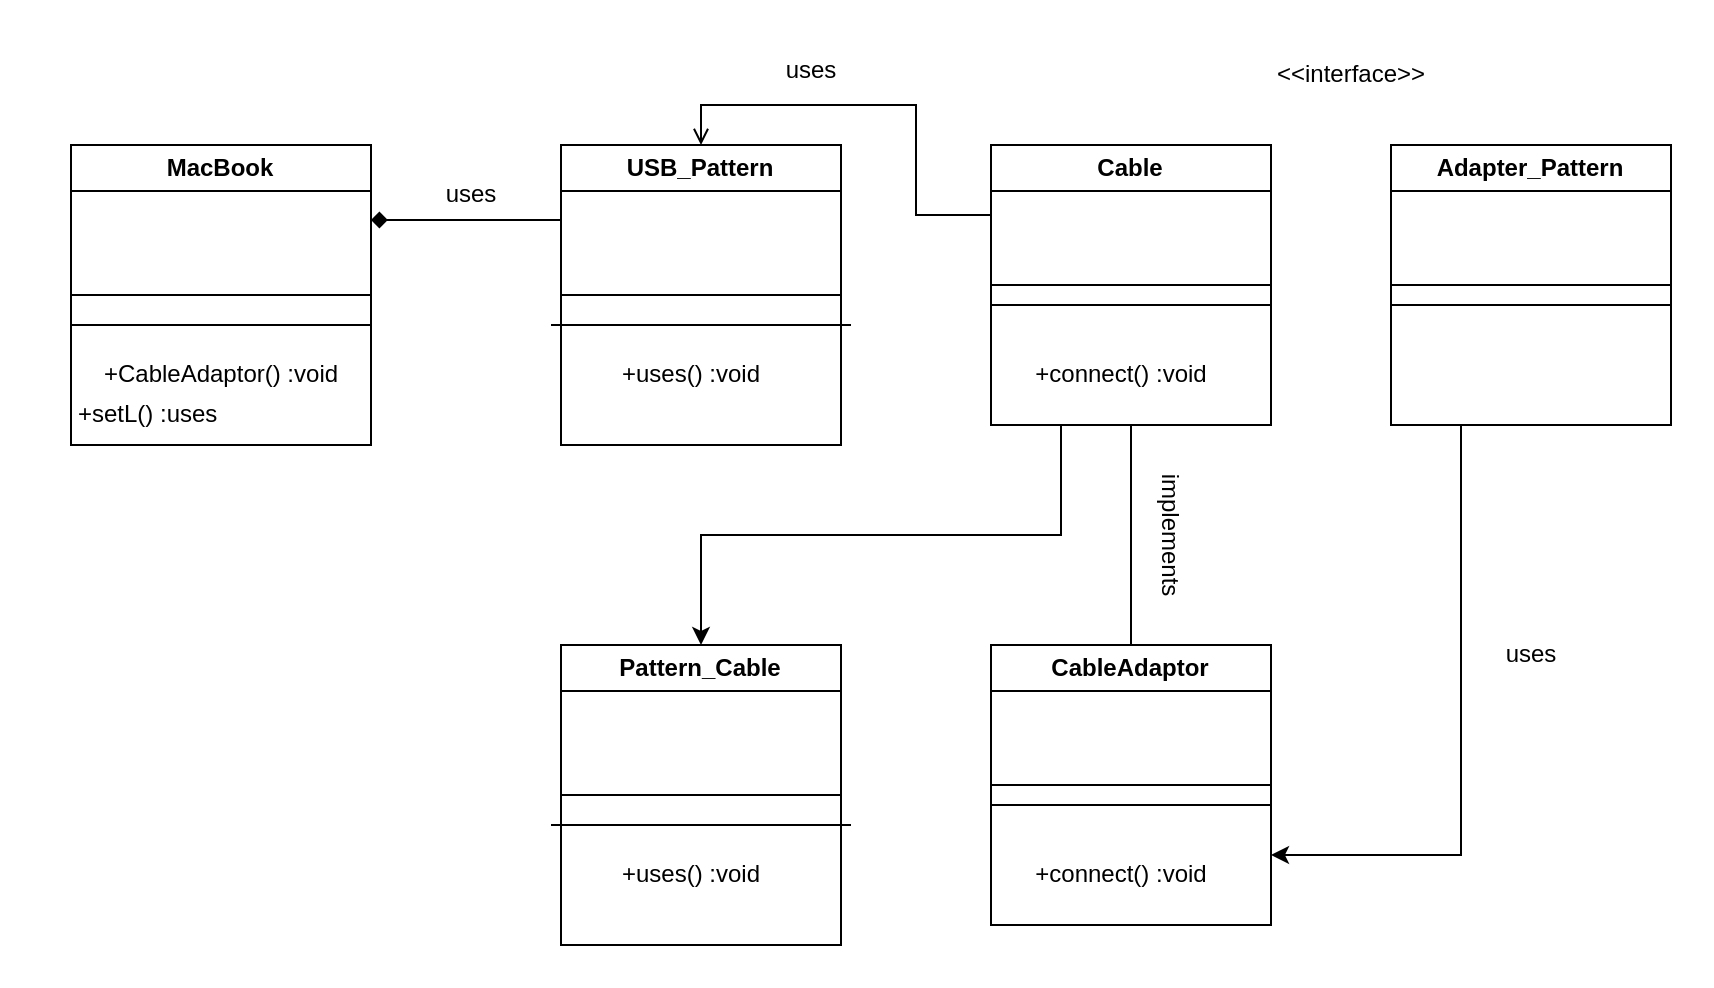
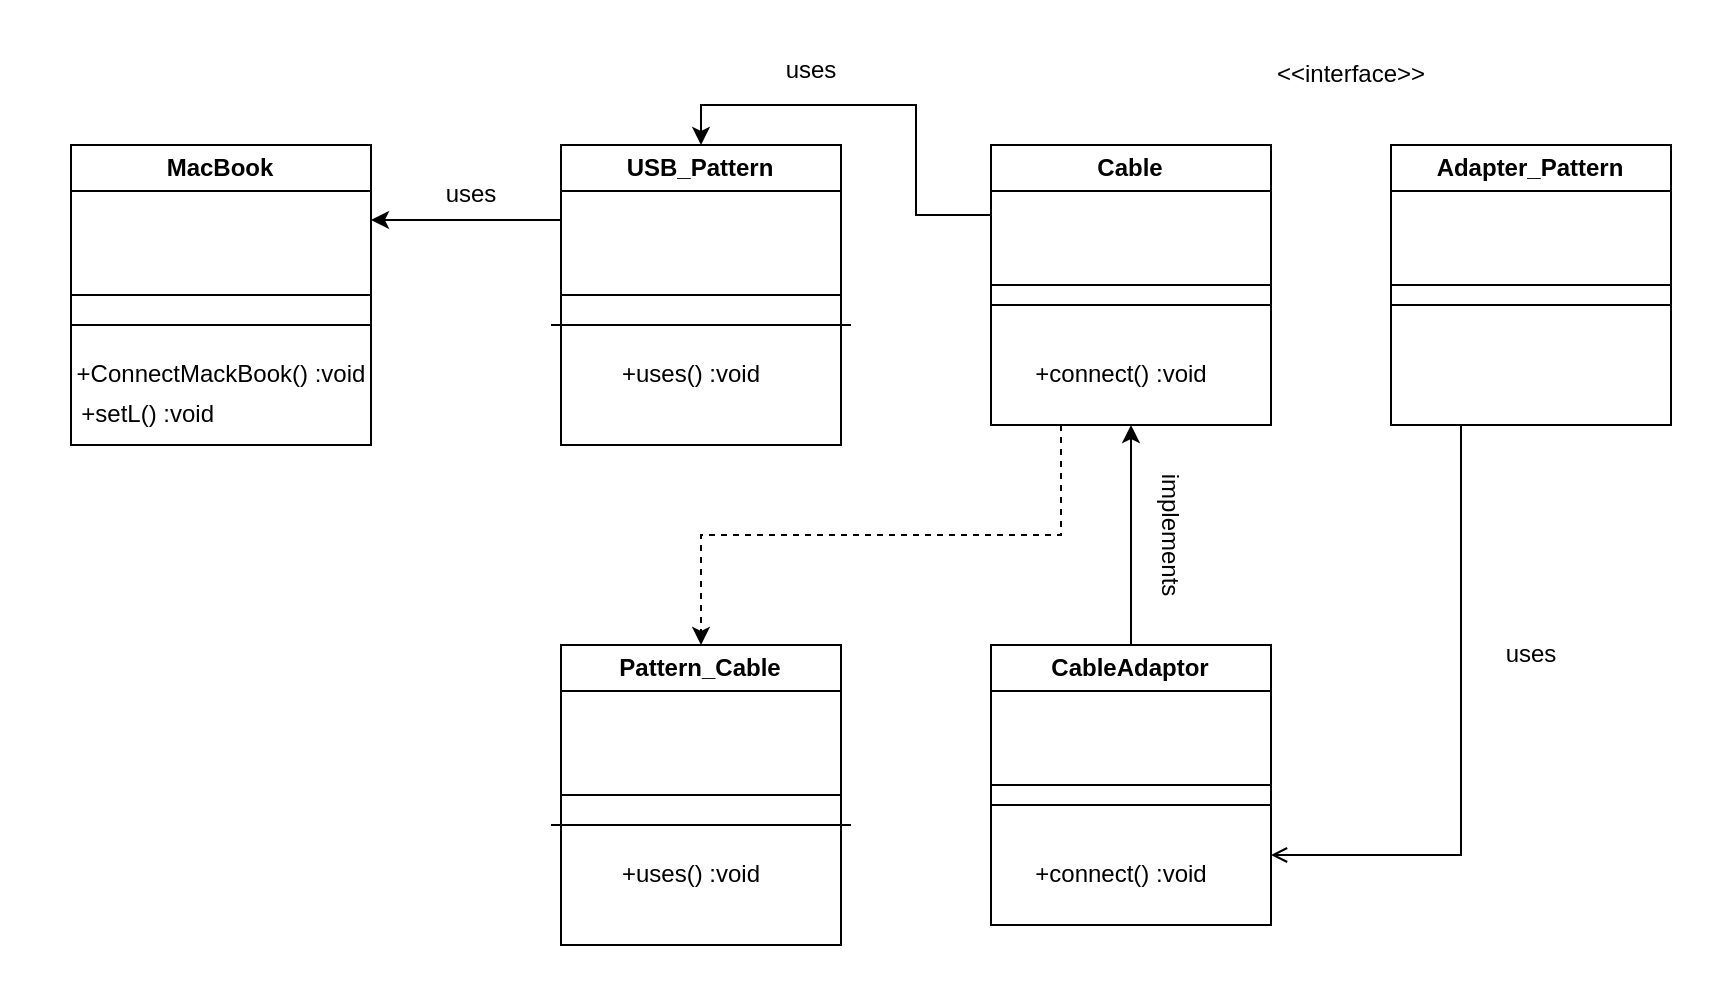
- <mxCell id="6" style="edgeStyle=orthogonalEdgeStyle;rounded=0;orthogonalLoop=1;jettySize=auto;html=1;exitX=0;exitY=0.25;exitDx=0;exitDy=0;entryX=0.5;entryY=0;entryDx=0;entryDy=0;endArrow=open;" edge="1" parent="1" source="8" target="21"><mxGeometry relative="1" as="geometry" /></mxCell>
+ <mxCell id="6" style="edgeStyle=orthogonalEdgeStyle;rounded=0;orthogonalLoop=1;jettySize=auto;html=1;exitX=0;exitY=0.25;exitDx=0;exitDy=0;entryX=0.5;entryY=0;entryDx=0;entryDy=0;" edge="1" parent="1" source="8" target="21"><mxGeometry relative="1" as="geometry" /></mxCell>
- <mxCell id="20" style="edgeStyle=orthogonalEdgeStyle;rounded=0;orthogonalLoop=1;jettySize=auto;html=1;exitX=0;exitY=0.25;exitDx=0;exitDy=0;entryX=1;entryY=0.25;entryDx=0;entryDy=0;endArrow=diamond;" edge="1" parent="1" source="21" target="24"><mxGeometry relative="1" as="geometry" /></mxCell>
+ <mxCell id="20" style="edgeStyle=orthogonalEdgeStyle;rounded=0;orthogonalLoop=1;jettySize=auto;html=1;exitX=0;exitY=0.25;exitDx=0;exitDy=0;entryX=1;entryY=0.25;entryDx=0;entryDy=0;" edge="1" parent="1" source="21" target="24"><mxGeometry relative="1" as="geometry" /></mxCell>
- <mxCell id="25" value="+CableAdaptor() :void" style="text;html=1;align=center;verticalAlign=middle;resizable=0;points=[];autosize=1;strokeColor=none;fillColor=none;" vertex="1" parent="24"><mxGeometry x="-10" y="100" width="170" height="30" as="geometry" /></mxCell>
+ <mxCell id="25" value="+ConnectMackBook() :void" style="text;html=1;align=center;verticalAlign=middle;resizable=0;points=[];autosize=1;strokeColor=none;fillColor=none;" vertex="1" parent="24"><mxGeometry x="-10" y="100" width="170" height="30" as="geometry" /></mxCell>
- <mxCell id="26" value="&amp;nbsp; +setL() :uses" style="text;html=1;align=center;verticalAlign=middle;resizable=0;points=[];autosize=1;strokeColor=none;fillColor=none;" vertex="1" parent="24"><mxGeometry x="-15" y="120" width="100" height="30" as="geometry" /></mxCell>
+ <mxCell id="26" value="&amp;nbsp; +setL() :void" style="text;html=1;align=center;verticalAlign=middle;resizable=0;points=[];autosize=1;strokeColor=none;fillColor=none;" vertex="1" parent="24"><mxGeometry x="-15" y="120" width="100" height="30" as="geometry" /></mxCell>
- <mxCell id="13" style="edgeStyle=orthogonalEdgeStyle;rounded=0;orthogonalLoop=1;jettySize=auto;html=1;exitX=0.5;exitY=0;exitDx=0;exitDy=0;entryX=0.5;entryY=1;entryDx=0;entryDy=0;endArrow=none;" edge="1" parent="1" source="14" target="8"><mxGeometry relative="1" as="geometry"><mxPoint x="555" y="222" as="targetPoint" /></mxGeometry></mxCell>
+ <mxCell id="13" style="edgeStyle=orthogonalEdgeStyle;rounded=0;orthogonalLoop=1;jettySize=auto;html=1;exitX=0.5;exitY=0;exitDx=0;exitDy=0;entryX=0.5;entryY=1;entryDx=0;entryDy=0;" edge="1" parent="1" source="14" target="8"><mxGeometry relative="1" as="geometry"><mxPoint x="555" y="222" as="targetPoint" /></mxGeometry></mxCell>
- <mxCell id="7" style="edgeStyle=orthogonalEdgeStyle;rounded=0;orthogonalLoop=1;jettySize=auto;html=1;exitX=0.25;exitY=1;exitDx=0;exitDy=0;entryX=0.5;entryY=0;entryDx=0;entryDy=0;" edge="1" parent="1" source="8" target="32"><mxGeometry relative="1" as="geometry"><mxPoint x="435" y="262" as="targetPoint" /></mxGeometry></mxCell>
+ <mxCell id="7" style="edgeStyle=orthogonalEdgeStyle;rounded=0;orthogonalLoop=1;jettySize=auto;html=1;exitX=0.25;exitY=1;exitDx=0;exitDy=0;entryX=0.5;entryY=0;entryDx=0;entryDy=0;dashed=1;" edge="1" parent="1" source="8" target="32"><mxGeometry relative="1" as="geometry"><mxPoint x="435" y="262" as="targetPoint" /></mxGeometry></mxCell>
- <mxCell id="2" style="edgeStyle=orthogonalEdgeStyle;rounded=0;orthogonalLoop=1;jettySize=auto;html=1;exitX=0.25;exitY=1;exitDx=0;exitDy=0;entryX=1;entryY=0.75;entryDx=0;entryDy=0;" edge="1" parent="1" source="3" target="14"><mxGeometry relative="1" as="geometry" /></mxCell>
+ <mxCell id="2" style="edgeStyle=orthogonalEdgeStyle;rounded=0;orthogonalLoop=1;jettySize=auto;html=1;exitX=0.25;exitY=1;exitDx=0;exitDy=0;entryX=1;entryY=0.75;entryDx=0;entryDy=0;endArrow=open;" edge="1" parent="1" source="3" target="14"><mxGeometry relative="1" as="geometry" /></mxCell>
